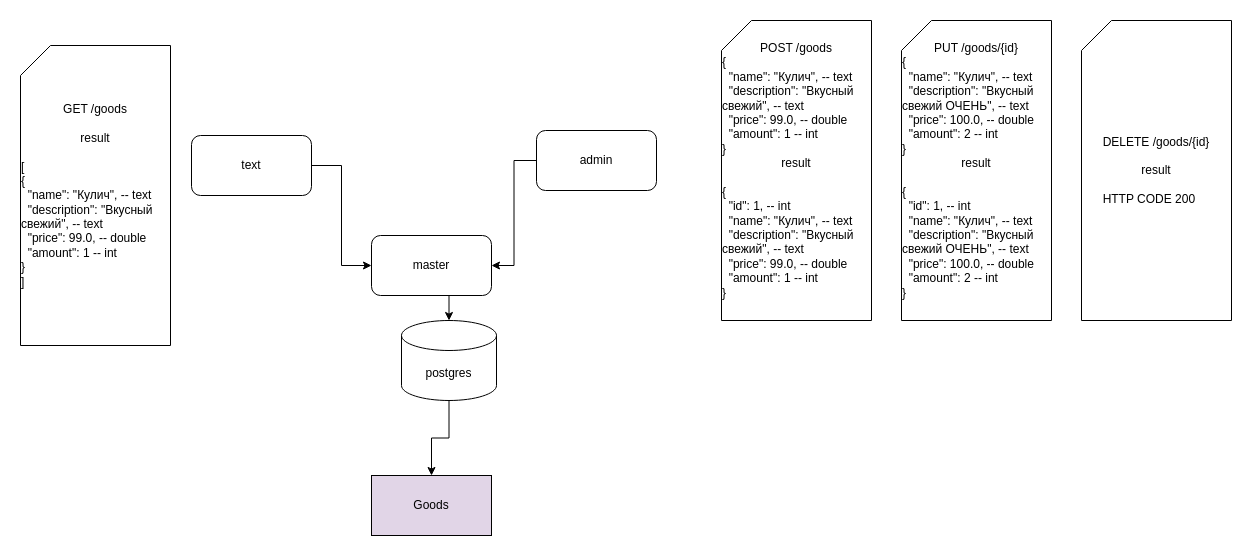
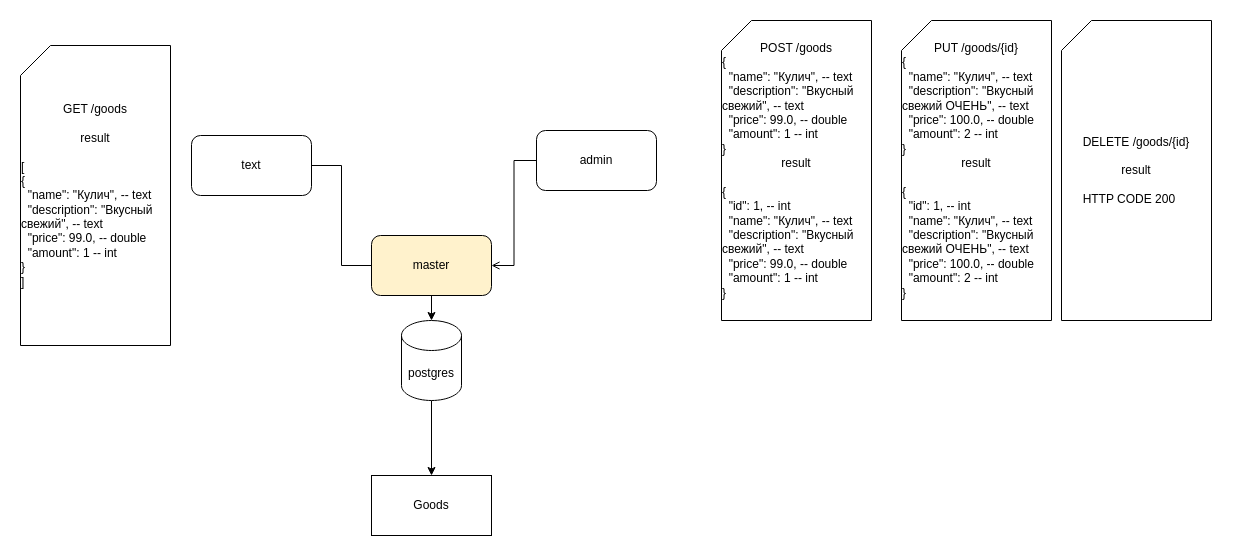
- <mxCell id="14" value="DELETE /goods/{id}&lt;br&gt;&lt;br&gt;result&lt;br&gt;&lt;br&gt;&lt;div style=&quot;border-color: var(--border-color); text-align: left;&quot;&gt;HTTP CODE 200&lt;/div&gt;" style="shape=card;whiteSpace=wrap;html=1;perimeterSpacing=3;" vertex="1" parent="1"><mxGeometry x="1081" y="20" width="150" height="300" as="geometry" /></mxCell>
+ <mxCell id="14" value="DELETE /goods/{id}&lt;br&gt;&lt;br&gt;result&lt;br&gt;&lt;br&gt;&lt;div style=&quot;border-color: var(--border-color); text-align: left;&quot;&gt;HTTP CODE 200&lt;/div&gt;" style="shape=card;whiteSpace=wrap;html=1;perimeterSpacing=3;" vertex="1" parent="1"><mxGeometry x="1061" y="20" width="150" height="300" as="geometry" /></mxCell>
- <mxCell id="5" style="edgeStyle=orthogonalEdgeStyle;rounded=0;orthogonalLoop=1;jettySize=auto;html=1;entryX=0;entryY=0.5;entryDx=0;entryDy=0;" edge="1" parent="1" source="6" target="10"><mxGeometry relative="1" as="geometry" /></mxCell>
+ <mxCell id="5" style="edgeStyle=orthogonalEdgeStyle;rounded=0;orthogonalLoop=1;jettySize=auto;html=1;entryX=0;entryY=0.5;entryDx=0;entryDy=0;endArrow=none;" edge="1" parent="1" source="6" target="10"><mxGeometry relative="1" as="geometry" /></mxCell>
- <mxCell id="10" value="master" style="rounded=1;whiteSpace=wrap;html=1;" vertex="1" parent="1"><mxGeometry x="371" y="235" width="120" height="60" as="geometry" /></mxCell>
+ <mxCell id="10" value="master" style="rounded=1;whiteSpace=wrap;html=1;fillColor=#fff2cc;" vertex="1" parent="1"><mxGeometry x="371" y="235" width="120" height="60" as="geometry" /></mxCell>
- <mxCell id="7" style="edgeStyle=orthogonalEdgeStyle;rounded=0;orthogonalLoop=1;jettySize=auto;html=1;entryX=1;entryY=0.5;entryDx=0;entryDy=0;" edge="1" parent="1" source="8" target="10"><mxGeometry relative="1" as="geometry" /></mxCell>
+ <mxCell id="7" style="edgeStyle=orthogonalEdgeStyle;rounded=0;orthogonalLoop=1;jettySize=auto;html=1;entryX=1;entryY=0.5;entryDx=0;entryDy=0;endArrow=open;" edge="1" parent="1" source="8" target="10"><mxGeometry relative="1" as="geometry" /></mxCell>
- <mxCell id="3" value="postgres" style="shape=cylinder3;whiteSpace=wrap;html=1;boundedLbl=1;backgroundOutline=1;size=15;" vertex="1" parent="1"><mxGeometry x="401" y="320" width="95" height="80" as="geometry" /></mxCell>
+ <mxCell id="3" value="postgres" style="shape=cylinder3;whiteSpace=wrap;html=1;boundedLbl=1;backgroundOutline=1;size=15;" vertex="1" parent="1"><mxGeometry x="401" y="320" width="60" height="80" as="geometry" /></mxCell>
- <mxCell id="4" value="Goods" style="rounded=0;whiteSpace=wrap;html=1;fillColor=#e1d5e7;" vertex="1" parent="1"><mxGeometry x="371" y="475" width="120" height="60" as="geometry" /></mxCell>
+ <mxCell id="4" value="Goods" style="rounded=0;whiteSpace=wrap;html=1;" vertex="1" parent="1"><mxGeometry x="371" y="475" width="120" height="60" as="geometry" /></mxCell>
